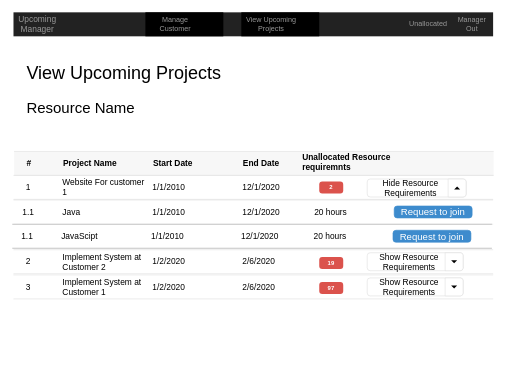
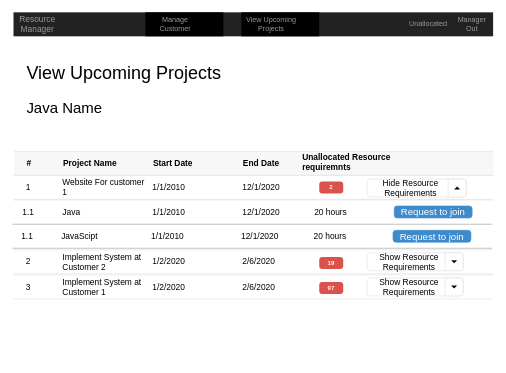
- <mxCell id="3" value="Upcoming Manager" style="html=1;shadow=0;dashed=0;fillColor=none;strokeColor=none;shape=mxgraph.bootstrap.rect;fontColor=#999999;fontSize=14;whiteSpace=wrap;" parent="2" vertex="1"><mxGeometry width="80" height="40" as="geometry" /></mxCell>
+ <mxCell id="3" value="Resource Manager" style="html=1;shadow=0;dashed=0;fillColor=none;strokeColor=none;shape=mxgraph.bootstrap.rect;fontColor=#999999;fontSize=14;whiteSpace=wrap;" parent="2" vertex="1"><mxGeometry width="80" height="40" as="geometry" /></mxCell>
- <mxCell id="9" value="Resource Name" style="html=1;shadow=0;dashed=0;shape=mxgraph.bootstrap.rect;strokeColor=none;fillColor=none;fontSize=25;align=left;spacingLeft=10;" parent="1" vertex="1"><mxGeometry x="32" y="160" width="250" height="35" as="geometry" /></mxCell>
+ <mxCell id="9" value="Java Name" style="html=1;shadow=0;dashed=0;shape=mxgraph.bootstrap.rect;strokeColor=none;fillColor=none;fontSize=25;align=left;spacingLeft=10;" parent="1" vertex="1"><mxGeometry x="32" y="160" width="250" height="35" as="geometry" /></mxCell>
